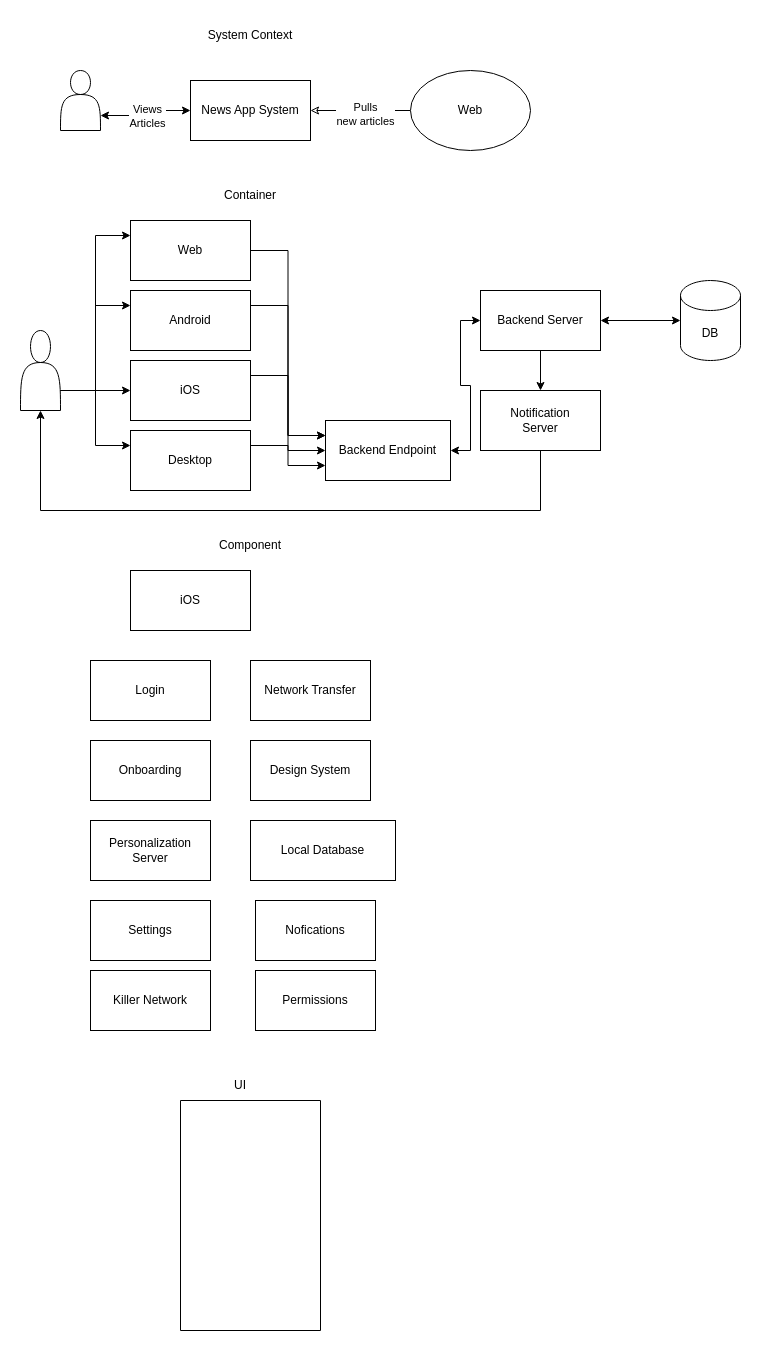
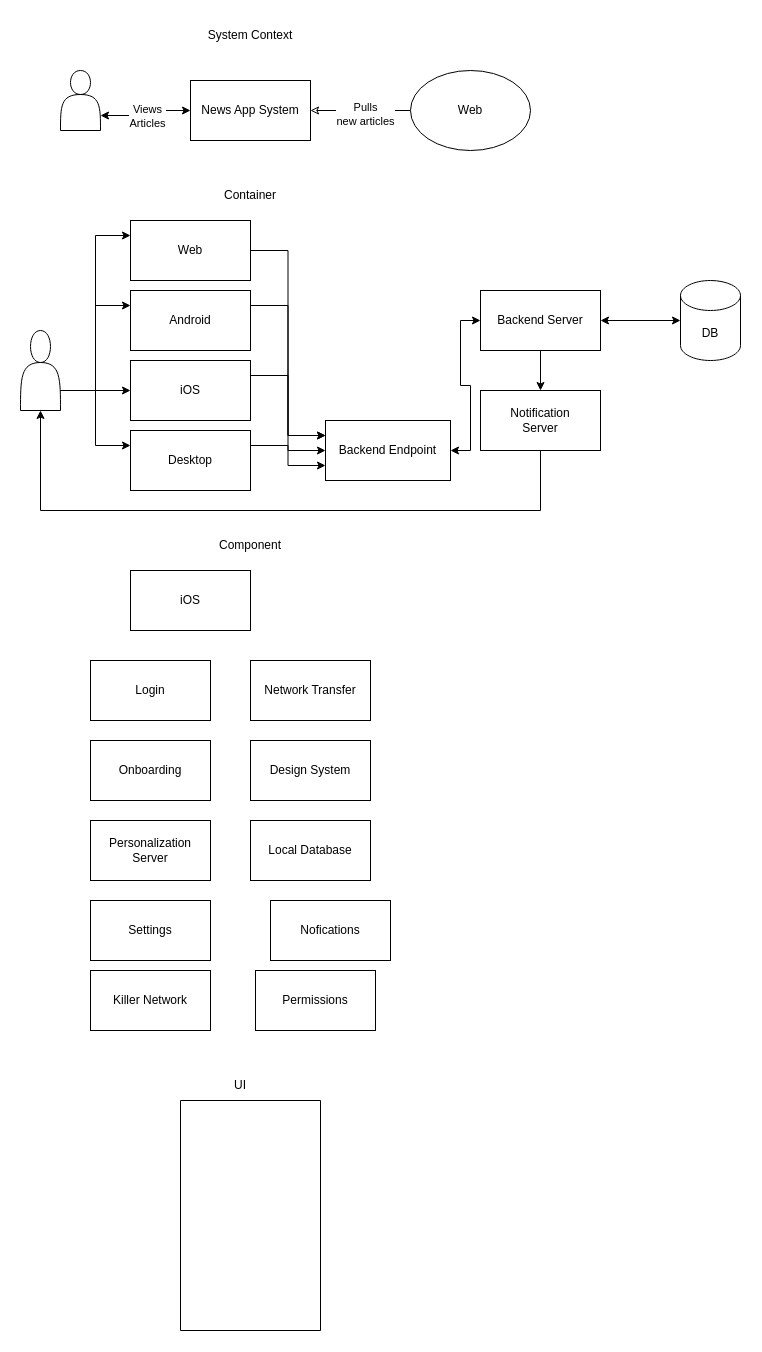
- <mxCell id="40" value="Local Database" style="rounded=0;whiteSpace=wrap;html=1;" parent="1" vertex="1"><mxGeometry x="250" y="820" width="145" height="60" as="geometry" /></mxCell>
+ <mxCell id="40" value="Local Database" style="rounded=0;whiteSpace=wrap;html=1;" parent="1" vertex="1"><mxGeometry x="250" y="820" width="120" height="60" as="geometry" /></mxCell>
- <mxCell id="41" value="Nofications" style="rounded=0;whiteSpace=wrap;html=1;" parent="1" vertex="1"><mxGeometry x="255" y="900" width="120" height="60" as="geometry" /></mxCell>
+ <mxCell id="41" value="Nofications" style="rounded=0;whiteSpace=wrap;html=1;" parent="1" vertex="1"><mxGeometry x="270" y="900" width="120" height="60" as="geometry" /></mxCell>
